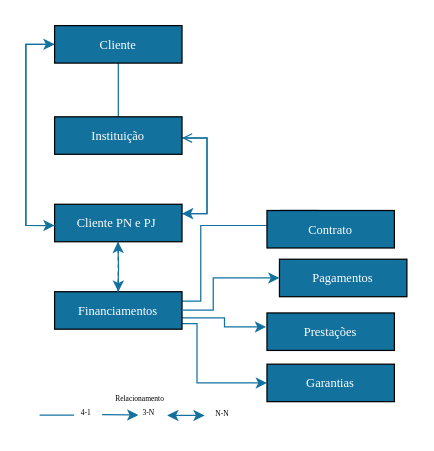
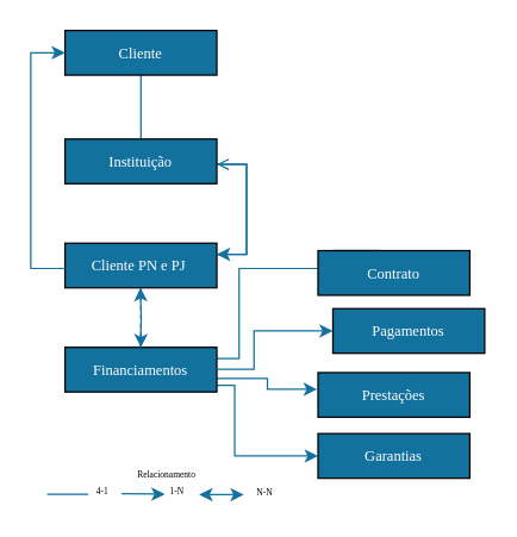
- <mxCell id="8" style="edgeStyle=orthogonalEdgeStyle;rounded=0;orthogonalLoop=1;jettySize=auto;html=1;exitX=0;exitY=0.5;exitDx=0;exitDy=0;entryX=0;entryY=0.433;entryDx=0;entryDy=0;entryPerimeter=0;strokeColor=#13719E;" parent="1" source="9" target="5" edge="1"><mxGeometry relative="1" as="geometry"><Array as="points"><mxPoint x="20" y="35" /><mxPoint x="20" y="180" /></Array></mxGeometry></mxCell>
- <mxCell id="25" value="&lt;font face=&quot;Verdana&quot; style=&quot;font-size: 6px&quot;&gt;3-N&lt;/font&gt;" style="text;html=1;align=center;verticalAlign=middle;resizable=0;points=[];autosize=1;container=0;" parent="18" vertex="1"><mxGeometry x="72.132" y="14" width="30" height="20" as="geometry" /></mxCell>
+ <mxCell id="25" value="&lt;font face=&quot;Verdana&quot; style=&quot;font-size: 6px&quot;&gt;1-N&lt;/font&gt;" style="text;html=1;align=center;verticalAlign=middle;resizable=0;points=[];autosize=1;container=0;" parent="18" vertex="1"><mxGeometry x="72.132" y="14" width="30" height="20" as="geometry" /></mxCell>
